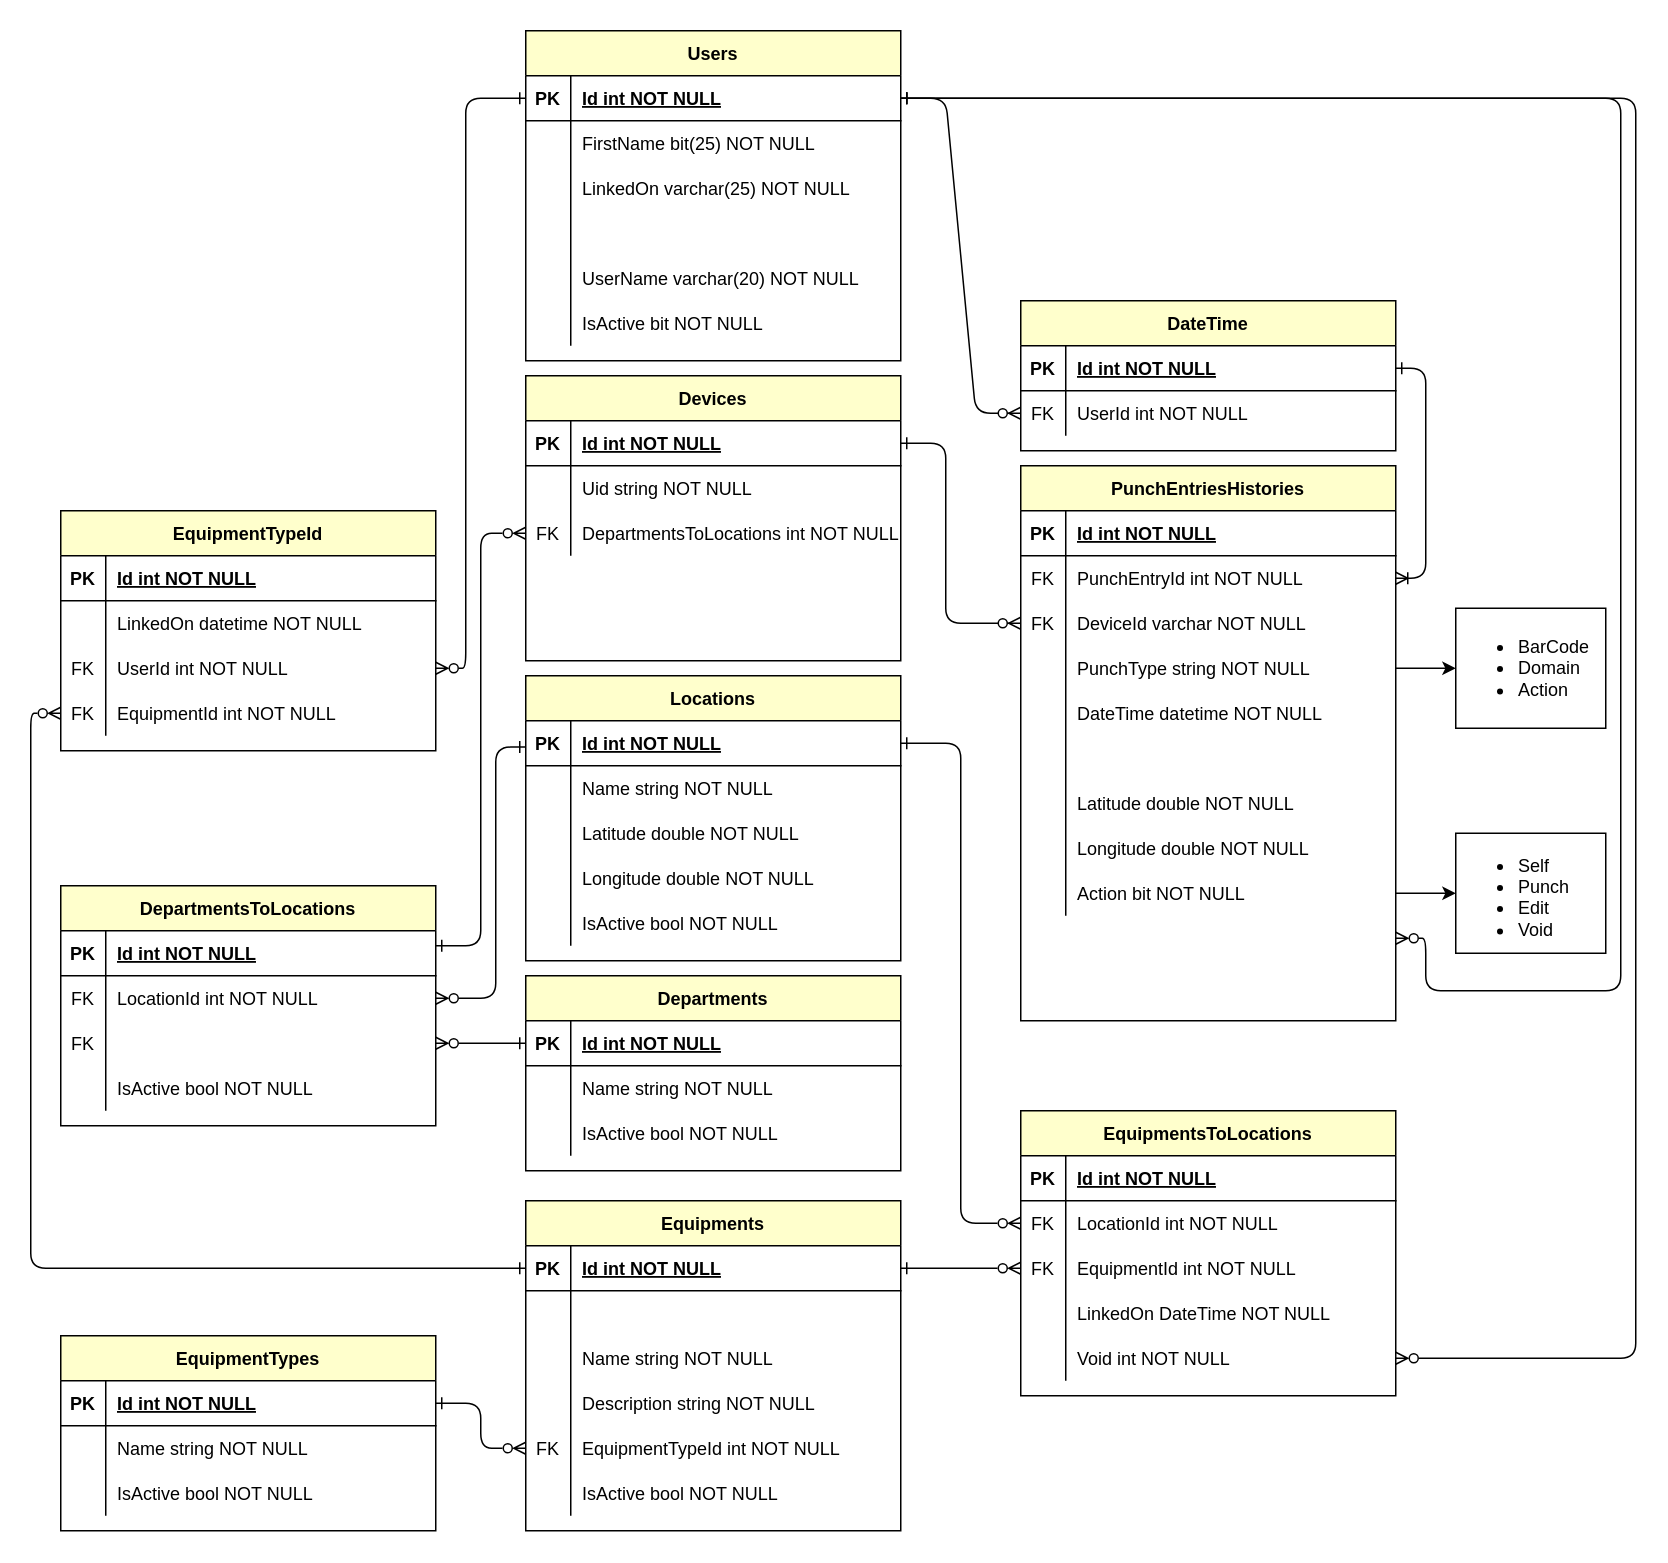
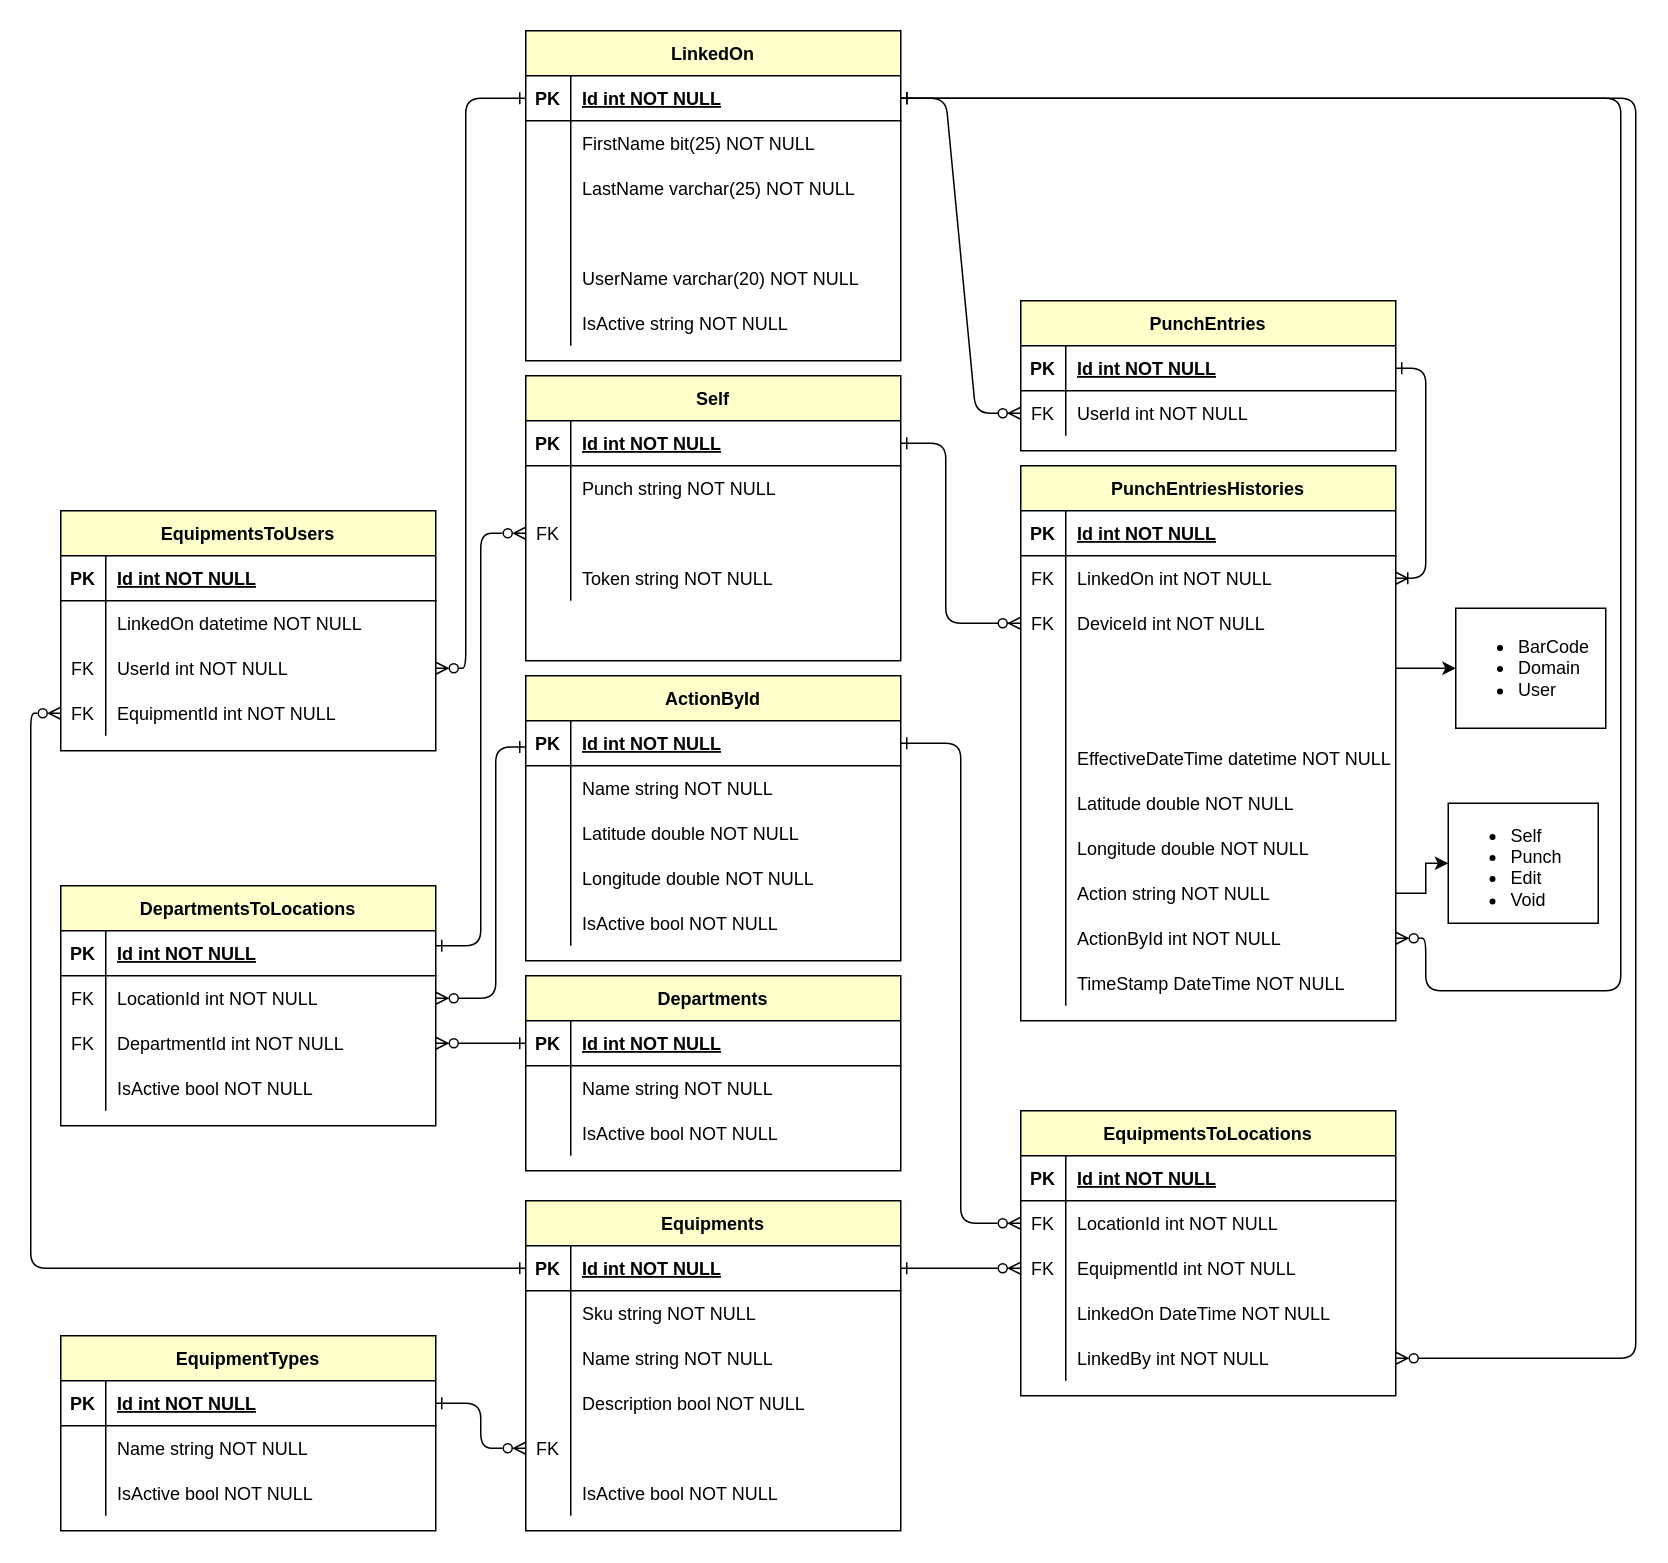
- <mxCell id="10" value="Users" style="shape=table;startSize=30;container=1;collapsible=1;childLayout=tableLayout;fixedRows=1;rowLines=0;fontStyle=1;align=center;resizeLast=1;fillColor=#FFFFCC;" parent="1" vertex="1"><mxGeometry x="350" y="20" width="250" height="220" as="geometry" /></mxCell>
+ <mxCell id="10" value="LinkedOn" style="shape=table;startSize=30;container=1;collapsible=1;childLayout=tableLayout;fixedRows=1;rowLines=0;fontStyle=1;align=center;resizeLast=1;fillColor=#FFFFCC;" parent="1" vertex="1"><mxGeometry x="350" y="20" width="250" height="220" as="geometry" /></mxCell>
- <mxCell id="19" value="LinkedOn varchar(25) NOT NULL" style="shape=partialRectangle;overflow=hidden;connectable=0;fillColor=none;top=0;left=0;bottom=0;right=0;align=left;spacingLeft=6;" parent="17" vertex="1"><mxGeometry x="30" width="220" height="30" as="geometry"><mxRectangle width="220" height="30" as="alternateBounds" /></mxGeometry></mxCell>
+ <mxCell id="19" value="LastName varchar(25) NOT NULL" style="shape=partialRectangle;overflow=hidden;connectable=0;fillColor=none;top=0;left=0;bottom=0;right=0;align=left;spacingLeft=6;" parent="17" vertex="1"><mxGeometry x="30" width="220" height="30" as="geometry"><mxRectangle width="220" height="30" as="alternateBounds" /></mxGeometry></mxCell>
- <mxCell id="27" value="IsActive bit NOT NULL" style="shape=partialRectangle;overflow=hidden;connectable=0;fillColor=none;top=0;left=0;bottom=0;right=0;align=left;spacingLeft=6;" parent="25" vertex="1"><mxGeometry x="30" width="220" height="30" as="geometry"><mxRectangle width="220" height="30" as="alternateBounds" /></mxGeometry></mxCell>
+ <mxCell id="27" value="IsActive string NOT NULL" style="shape=partialRectangle;overflow=hidden;connectable=0;fillColor=none;top=0;left=0;bottom=0;right=0;align=left;spacingLeft=6;" parent="25" vertex="1"><mxGeometry x="30" width="220" height="30" as="geometry"><mxRectangle width="220" height="30" as="alternateBounds" /></mxGeometry></mxCell>
- <mxCell id="3" value="DateTime" style="shape=table;startSize=30;container=1;collapsible=1;childLayout=tableLayout;fixedRows=1;rowLines=0;fontStyle=1;align=center;resizeLast=1;fillColor=#FFFFCC;" parent="1" vertex="1"><mxGeometry x="680" y="200" width="250" height="100" as="geometry" /></mxCell>
+ <mxCell id="3" value="PunchEntries" style="shape=table;startSize=30;container=1;collapsible=1;childLayout=tableLayout;fixedRows=1;rowLines=0;fontStyle=1;align=center;resizeLast=1;fillColor=#FFFFCC;" parent="1" vertex="1"><mxGeometry x="680" y="200" width="250" height="100" as="geometry" /></mxCell>
- <mxCell id="171" value="Devices" style="shape=table;startSize=30;container=1;collapsible=1;childLayout=tableLayout;fixedRows=1;rowLines=0;fontStyle=1;align=center;resizeLast=1;fillColor=#FFFFCC;" parent="1" vertex="1"><mxGeometry x="350" y="250" width="250" height="190" as="geometry" /></mxCell>
+ <mxCell id="171" value="Self" style="shape=table;startSize=30;container=1;collapsible=1;childLayout=tableLayout;fixedRows=1;rowLines=0;fontStyle=1;align=center;resizeLast=1;fillColor=#FFFFCC;" parent="1" vertex="1"><mxGeometry x="350" y="250" width="250" height="190" as="geometry" /></mxCell>
- <mxCell id="177" value="Uid string NOT NULL" style="shape=partialRectangle;overflow=hidden;connectable=0;fillColor=none;top=0;left=0;bottom=0;right=0;align=left;spacingLeft=6;" parent="175" vertex="1"><mxGeometry x="30" width="220" height="30" as="geometry"><mxRectangle width="220" height="30" as="alternateBounds" /></mxGeometry></mxCell>
+ <mxCell id="177" value="Punch string NOT NULL" style="shape=partialRectangle;overflow=hidden;connectable=0;fillColor=none;top=0;left=0;bottom=0;right=0;align=left;spacingLeft=6;" parent="175" vertex="1"><mxGeometry x="30" width="220" height="30" as="geometry"><mxRectangle width="220" height="30" as="alternateBounds" /></mxGeometry></mxCell>
- <mxCell id="180" value="DepartmentsToLocations int NOT NULL" style="shape=partialRectangle;overflow=hidden;connectable=0;fillColor=none;top=0;left=0;bottom=0;right=0;align=left;spacingLeft=6;" parent="178" vertex="1"><mxGeometry x="30" width="220" height="30" as="geometry"><mxRectangle width="220" height="30" as="alternateBounds" /></mxGeometry></mxCell>
- <mxCell id="85" value="EquipmentTypeId" style="shape=table;startSize=30;container=1;collapsible=1;childLayout=tableLayout;fixedRows=1;rowLines=0;fontStyle=1;align=center;resizeLast=1;fillColor=#FFFFCC;" parent="1" vertex="1"><mxGeometry x="40" y="340" width="250" height="160" as="geometry" /></mxCell>
+ <mxCell id="85" value="EquipmentsToUsers" style="shape=table;startSize=30;container=1;collapsible=1;childLayout=tableLayout;fixedRows=1;rowLines=0;fontStyle=1;align=center;resizeLast=1;fillColor=#FFFFCC;" parent="1" vertex="1"><mxGeometry x="40" y="340" width="250" height="160" as="geometry" /></mxCell>
+ <mxCell id="183" value="Token string NOT NULL" style="shape=partialRectangle;overflow=hidden;connectable=0;fillColor=none;top=0;left=0;bottom=0;right=0;align=left;spacingLeft=6;" parent="181" vertex="1"><mxGeometry x="30" width="220" height="30" as="geometry"><mxRectangle width="220" height="30" as="alternateBounds" /></mxGeometry></mxCell>
- <mxCell id="123" value="PunchEntryId int NOT NULL" style="shape=partialRectangle;overflow=hidden;connectable=0;fillColor=none;top=0;left=0;bottom=0;right=0;align=left;spacingLeft=6;" parent="121" vertex="1"><mxGeometry x="30" width="220" height="30" as="geometry"><mxRectangle width="220" height="30" as="alternateBounds" /></mxGeometry></mxCell>
+ <mxCell id="123" value="LinkedOn int NOT NULL" style="shape=partialRectangle;overflow=hidden;connectable=0;fillColor=none;top=0;left=0;bottom=0;right=0;align=left;spacingLeft=6;" parent="121" vertex="1"><mxGeometry x="30" width="220" height="30" as="geometry"><mxRectangle width="220" height="30" as="alternateBounds" /></mxGeometry></mxCell>
- <mxCell id="126" value="DeviceId varchar NOT NULL" style="shape=partialRectangle;overflow=hidden;connectable=0;fillColor=none;top=0;left=0;bottom=0;right=0;align=left;spacingLeft=6;" parent="124" vertex="1"><mxGeometry x="30" width="220" height="30" as="geometry"><mxRectangle width="220" height="30" as="alternateBounds" /></mxGeometry></mxCell>
+ <mxCell id="126" value="DeviceId int NOT NULL" style="shape=partialRectangle;overflow=hidden;connectable=0;fillColor=none;top=0;left=0;bottom=0;right=0;align=left;spacingLeft=6;" parent="124" vertex="1"><mxGeometry x="30" width="220" height="30" as="geometry"><mxRectangle width="220" height="30" as="alternateBounds" /></mxGeometry></mxCell>
- <mxCell id="129" value="PunchType string NOT NULL" style="shape=partialRectangle;overflow=hidden;connectable=0;fillColor=none;top=0;left=0;bottom=0;right=0;align=left;spacingLeft=6;" parent="127" vertex="1"><mxGeometry x="30" width="220" height="30" as="geometry"><mxRectangle width="220" height="30" as="alternateBounds" /></mxGeometry></mxCell>
- <mxCell id="187" value="&lt;ul&gt;&lt;li&gt;BarCode&lt;/li&gt;&lt;li&gt;Domain&lt;/li&gt;&lt;li&gt;Action&lt;/li&gt;&lt;/ul&gt;" style="text;strokeColor=default;fillColor=none;html=1;whiteSpace=wrap;verticalAlign=middle;overflow=hidden;perimeterSpacing=0;" parent="1" vertex="1"><mxGeometry x="970" y="405" width="100" height="80" as="geometry" /></mxCell>
+ <mxCell id="187" value="&lt;ul&gt;&lt;li&gt;BarCode&lt;/li&gt;&lt;li&gt;Domain&lt;/li&gt;&lt;li&gt;User&lt;/li&gt;&lt;/ul&gt;" style="text;strokeColor=default;fillColor=none;html=1;whiteSpace=wrap;verticalAlign=middle;overflow=hidden;perimeterSpacing=0;" parent="1" vertex="1"><mxGeometry x="970" y="405" width="100" height="80" as="geometry" /></mxCell>
- <mxCell id="29" value="Locations" style="shape=table;startSize=30;container=1;collapsible=1;childLayout=tableLayout;fixedRows=1;rowLines=0;fontStyle=1;align=center;resizeLast=1;fillColor=#FFFFCC;" parent="1" vertex="1"><mxGeometry x="350" y="450" width="250" height="190" as="geometry" /></mxCell>
+ <mxCell id="29" value="ActionById" style="shape=table;startSize=30;container=1;collapsible=1;childLayout=tableLayout;fixedRows=1;rowLines=0;fontStyle=1;align=center;resizeLast=1;fillColor=#FFFFCC;" parent="1" vertex="1"><mxGeometry x="350" y="450" width="250" height="190" as="geometry" /></mxCell>
- <mxCell id="132" value="DateTime datetime NOT NULL" style="shape=partialRectangle;overflow=hidden;connectable=0;fillColor=none;top=0;left=0;bottom=0;right=0;align=left;spacingLeft=6;" parent="130" vertex="1"><mxGeometry x="30" width="220" height="30" as="geometry"><mxRectangle width="220" height="30" as="alternateBounds" /></mxGeometry></mxCell>
+ <mxCell id="135" value="EffectiveDateTime datetime NOT NULL" style="shape=partialRectangle;overflow=hidden;connectable=0;fillColor=none;top=0;left=0;bottom=0;right=0;align=left;spacingLeft=6;" parent="133" vertex="1"><mxGeometry x="30" width="220" height="30" as="geometry"><mxRectangle width="220" height="30" as="alternateBounds" /></mxGeometry></mxCell>
- <mxCell id="152" value="&lt;ul&gt;&lt;li&gt;Self&lt;/li&gt;&lt;li&gt;Punch&lt;/li&gt;&lt;li&gt;Edit&lt;/li&gt;&lt;li&gt;Void&lt;/li&gt;&lt;/ul&gt;" style="text;strokeColor=default;fillColor=none;html=1;whiteSpace=wrap;verticalAlign=middle;overflow=hidden;perimeterSpacing=0;" parent="1" vertex="1"><mxGeometry x="970" y="555" width="100" height="80" as="geometry" /></mxCell>
+ <mxCell id="152" value="&lt;ul&gt;&lt;li&gt;Self&lt;/li&gt;&lt;li&gt;Punch&lt;/li&gt;&lt;li&gt;Edit&lt;/li&gt;&lt;li&gt;Void&lt;/li&gt;&lt;/ul&gt;" style="text;strokeColor=default;fillColor=none;html=1;whiteSpace=wrap;verticalAlign=middle;overflow=hidden;perimeterSpacing=0;" parent="1" vertex="1"><mxGeometry x="965" y="535" width="100" height="80" as="geometry" /></mxCell>
- <mxCell id="144" value="Action bit NOT NULL" style="shape=partialRectangle;overflow=hidden;connectable=0;fillColor=none;top=0;left=0;bottom=0;right=0;align=left;spacingLeft=6;" parent="142" vertex="1"><mxGeometry x="30" width="220" height="30" as="geometry"><mxRectangle width="220" height="30" as="alternateBounds" /></mxGeometry></mxCell>
+ <mxCell id="144" value="Action string NOT NULL" style="shape=partialRectangle;overflow=hidden;connectable=0;fillColor=none;top=0;left=0;bottom=0;right=0;align=left;spacingLeft=6;" parent="142" vertex="1"><mxGeometry x="30" width="220" height="30" as="geometry"><mxRectangle width="220" height="30" as="alternateBounds" /></mxGeometry></mxCell>
+ <mxCell id="147" value="ActionById int NOT NULL" style="shape=partialRectangle;overflow=hidden;connectable=0;fillColor=none;top=0;left=0;bottom=0;right=0;align=left;spacingLeft=6;" parent="145" vertex="1"><mxGeometry x="30" width="220" height="30" as="geometry"><mxRectangle width="220" height="30" as="alternateBounds" /></mxGeometry></mxCell>
+ <mxCell id="150" value="TimeStamp DateTime NOT NULL" style="shape=partialRectangle;overflow=hidden;connectable=0;fillColor=none;top=0;left=0;bottom=0;right=0;align=left;spacingLeft=6;" parent="148" vertex="1"><mxGeometry x="30" width="220" height="30" as="geometry"><mxRectangle width="220" height="30" as="alternateBounds" /></mxGeometry></mxCell>
+ <mxCell id="165" value="DepartmentId int NOT NULL" style="shape=partialRectangle;overflow=hidden;connectable=0;fillColor=none;top=0;left=0;bottom=0;right=0;align=left;spacingLeft=6;" parent="163" vertex="1"><mxGeometry x="30" width="220" height="30" as="geometry"><mxRectangle width="220" height="30" as="alternateBounds" /></mxGeometry></mxCell>
+ <mxCell id="61" value="Sku string NOT NULL" style="shape=partialRectangle;overflow=hidden;connectable=0;fillColor=none;top=0;left=0;bottom=0;right=0;align=left;spacingLeft=6;" parent="59" vertex="1"><mxGeometry x="30" width="220" height="30" as="geometry"><mxRectangle width="220" height="30" as="alternateBounds" /></mxGeometry></mxCell>
- <mxCell id="113" value="Void int NOT NULL" style="shape=partialRectangle;overflow=hidden;connectable=0;fillColor=none;top=0;left=0;bottom=0;right=0;align=left;spacingLeft=6;" parent="111" vertex="1"><mxGeometry x="30" width="220" height="30" as="geometry"><mxRectangle width="220" height="30" as="alternateBounds" /></mxGeometry></mxCell>
+ <mxCell id="113" value="LinkedBy int NOT NULL" style="shape=partialRectangle;overflow=hidden;connectable=0;fillColor=none;top=0;left=0;bottom=0;right=0;align=left;spacingLeft=6;" parent="111" vertex="1"><mxGeometry x="30" width="220" height="30" as="geometry"><mxRectangle width="220" height="30" as="alternateBounds" /></mxGeometry></mxCell>
- <mxCell id="67" value="Description string NOT NULL" style="shape=partialRectangle;overflow=hidden;connectable=0;fillColor=none;top=0;left=0;bottom=0;right=0;align=left;spacingLeft=6;" parent="65" vertex="1"><mxGeometry x="30" width="220" height="30" as="geometry"><mxRectangle width="220" height="30" as="alternateBounds" /></mxGeometry></mxCell>
+ <mxCell id="67" value="Description bool NOT NULL" style="shape=partialRectangle;overflow=hidden;connectable=0;fillColor=none;top=0;left=0;bottom=0;right=0;align=left;spacingLeft=6;" parent="65" vertex="1"><mxGeometry x="30" width="220" height="30" as="geometry"><mxRectangle width="220" height="30" as="alternateBounds" /></mxGeometry></mxCell>
- <mxCell id="70" value="EquipmentTypeId int NOT NULL" style="shape=partialRectangle;overflow=hidden;connectable=0;fillColor=none;top=0;left=0;bottom=0;right=0;align=left;spacingLeft=6;" parent="68" vertex="1"><mxGeometry x="30" width="220" height="30" as="geometry"><mxRectangle width="220" height="30" as="alternateBounds" /></mxGeometry></mxCell>
